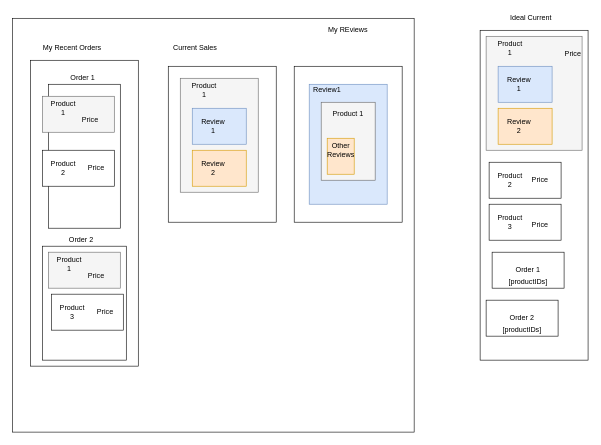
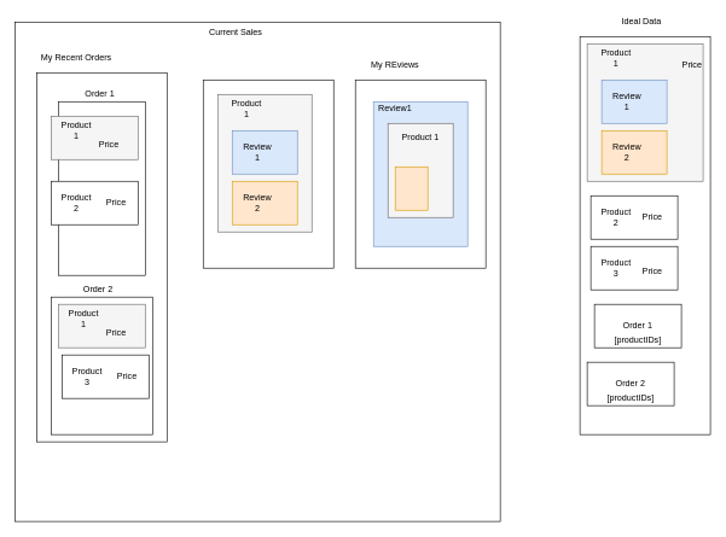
- <mxCell id="27" value="Ideal Current" style="text;html=1;strokeColor=none;fillColor=none;align=center;verticalAlign=middle;whiteSpace=wrap;rounded=0;" vertex="1" parent="1"><mxGeometry x="830" y="20" width="110" height="20" as="geometry" /></mxCell>
+ <mxCell id="27" value="Ideal Data" style="text;html=1;strokeColor=none;fillColor=none;align=center;verticalAlign=middle;whiteSpace=wrap;rounded=0;" vertex="1" parent="1"><mxGeometry x="830" y="20" width="110" height="20" as="geometry" /></mxCell>
- <mxCell id="22" value="My REviews" style="text;html=1;strokeColor=none;fillColor=none;align=center;verticalAlign=middle;whiteSpace=wrap;rounded=0;" vertex="1" parent="1"><mxGeometry x="525" y="40" width="110" height="20" as="geometry" /></mxCell>
+ <mxCell id="22" value="My REviews" style="text;html=1;strokeColor=none;fillColor=none;align=center;verticalAlign=middle;whiteSpace=wrap;rounded=0;" vertex="1" parent="1"><mxGeometry x="490" y="80" width="110" height="20" as="geometry" /></mxCell>
- <mxCell id="15" value="My Recent Orders" style="text;html=1;strokeColor=none;fillColor=none;align=center;verticalAlign=middle;whiteSpace=wrap;rounded=0;" vertex="1" parent="1"><mxGeometry x="65" y="70" width="110" height="20" as="geometry" /></mxCell>
+ <mxCell id="15" value="My Recent Orders" style="text;html=1;strokeColor=none;fillColor=none;align=center;verticalAlign=middle;whiteSpace=wrap;rounded=0;" vertex="1" parent="1"><mxGeometry x="50" y="70" width="110" height="20" as="geometry" /></mxCell>
- <mxCell id="18" value="Current Sales" style="text;html=1;strokeColor=none;fillColor=none;align=center;verticalAlign=middle;whiteSpace=wrap;rounded=0;" vertex="1" parent="1"><mxGeometry x="270" y="70" width="110" height="20" as="geometry" /></mxCell>
+ <mxCell id="18" value="Current Sales" style="text;html=1;strokeColor=none;fillColor=none;align=center;verticalAlign=middle;whiteSpace=wrap;rounded=0;" vertex="1" parent="1"><mxGeometry x="270" y="35" width="110" height="20" as="geometry" /></mxCell>
- <mxCell id="25" value="Other Reviews" style="text;html=1;strokeColor=none;fillColor=none;align=center;verticalAlign=middle;whiteSpace=wrap;rounded=0;" vertex="1" parent="1"><mxGeometry x="547.5" y="240" width="40" height="20" as="geometry" /></mxCell>
